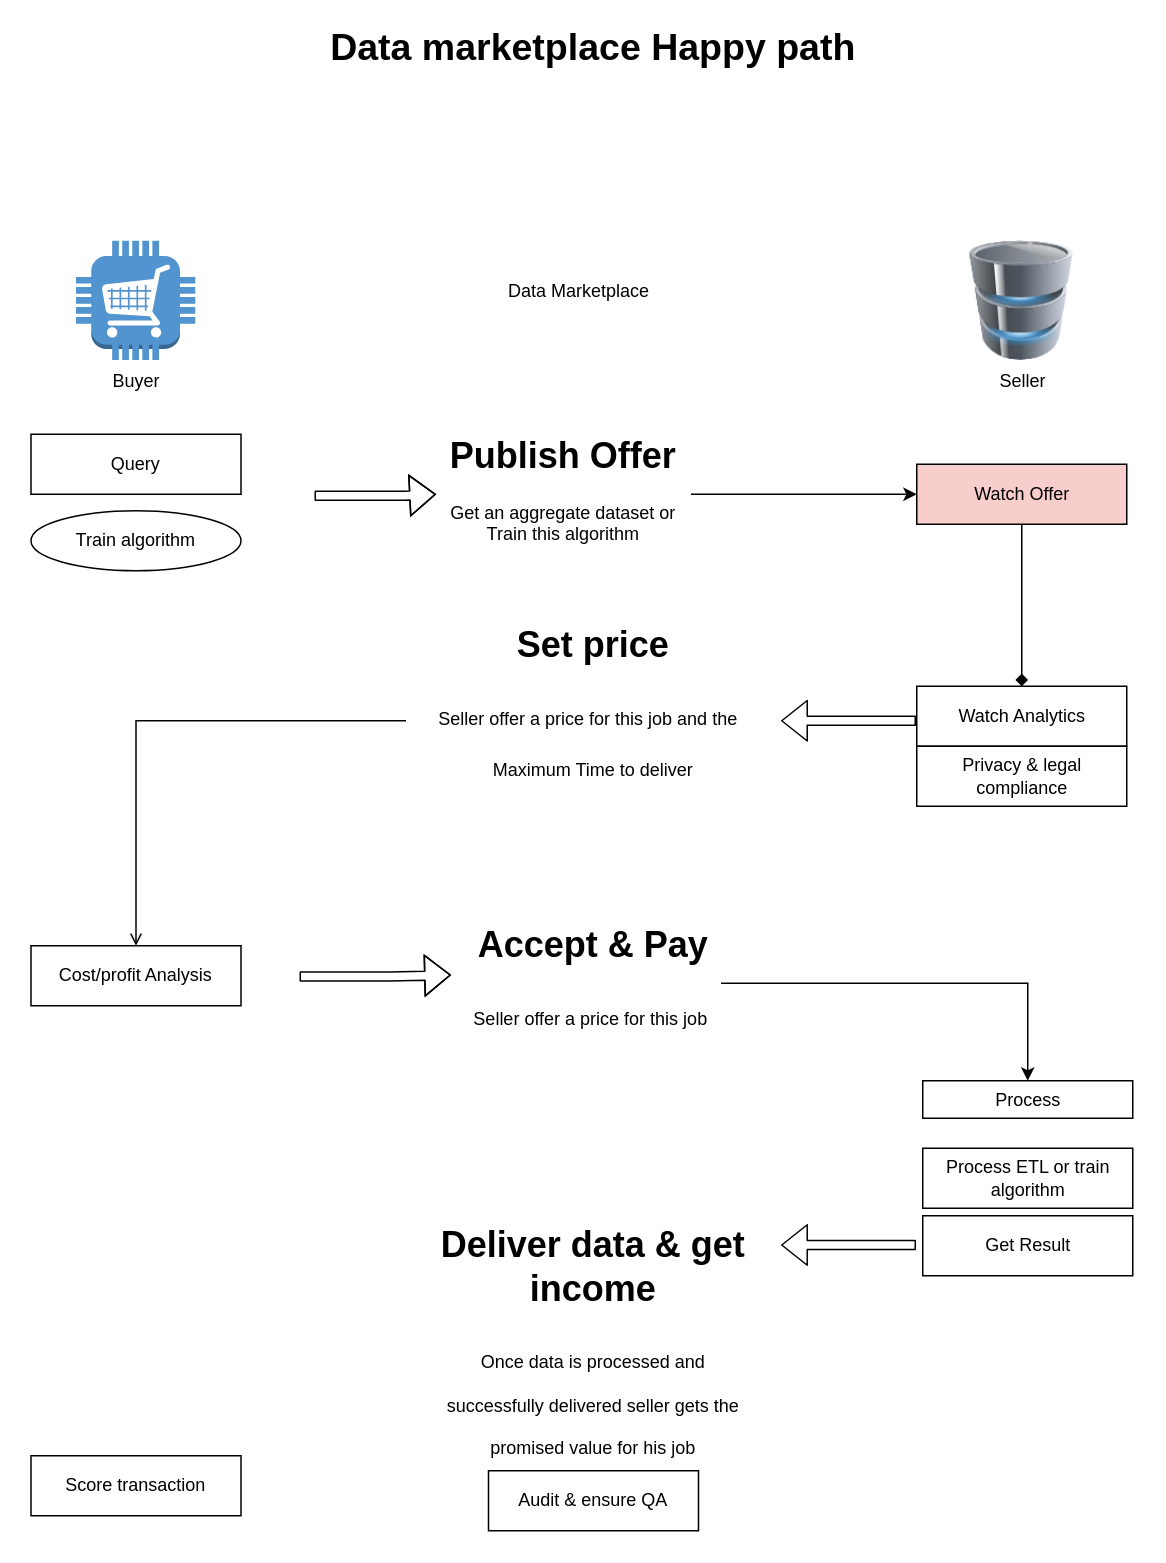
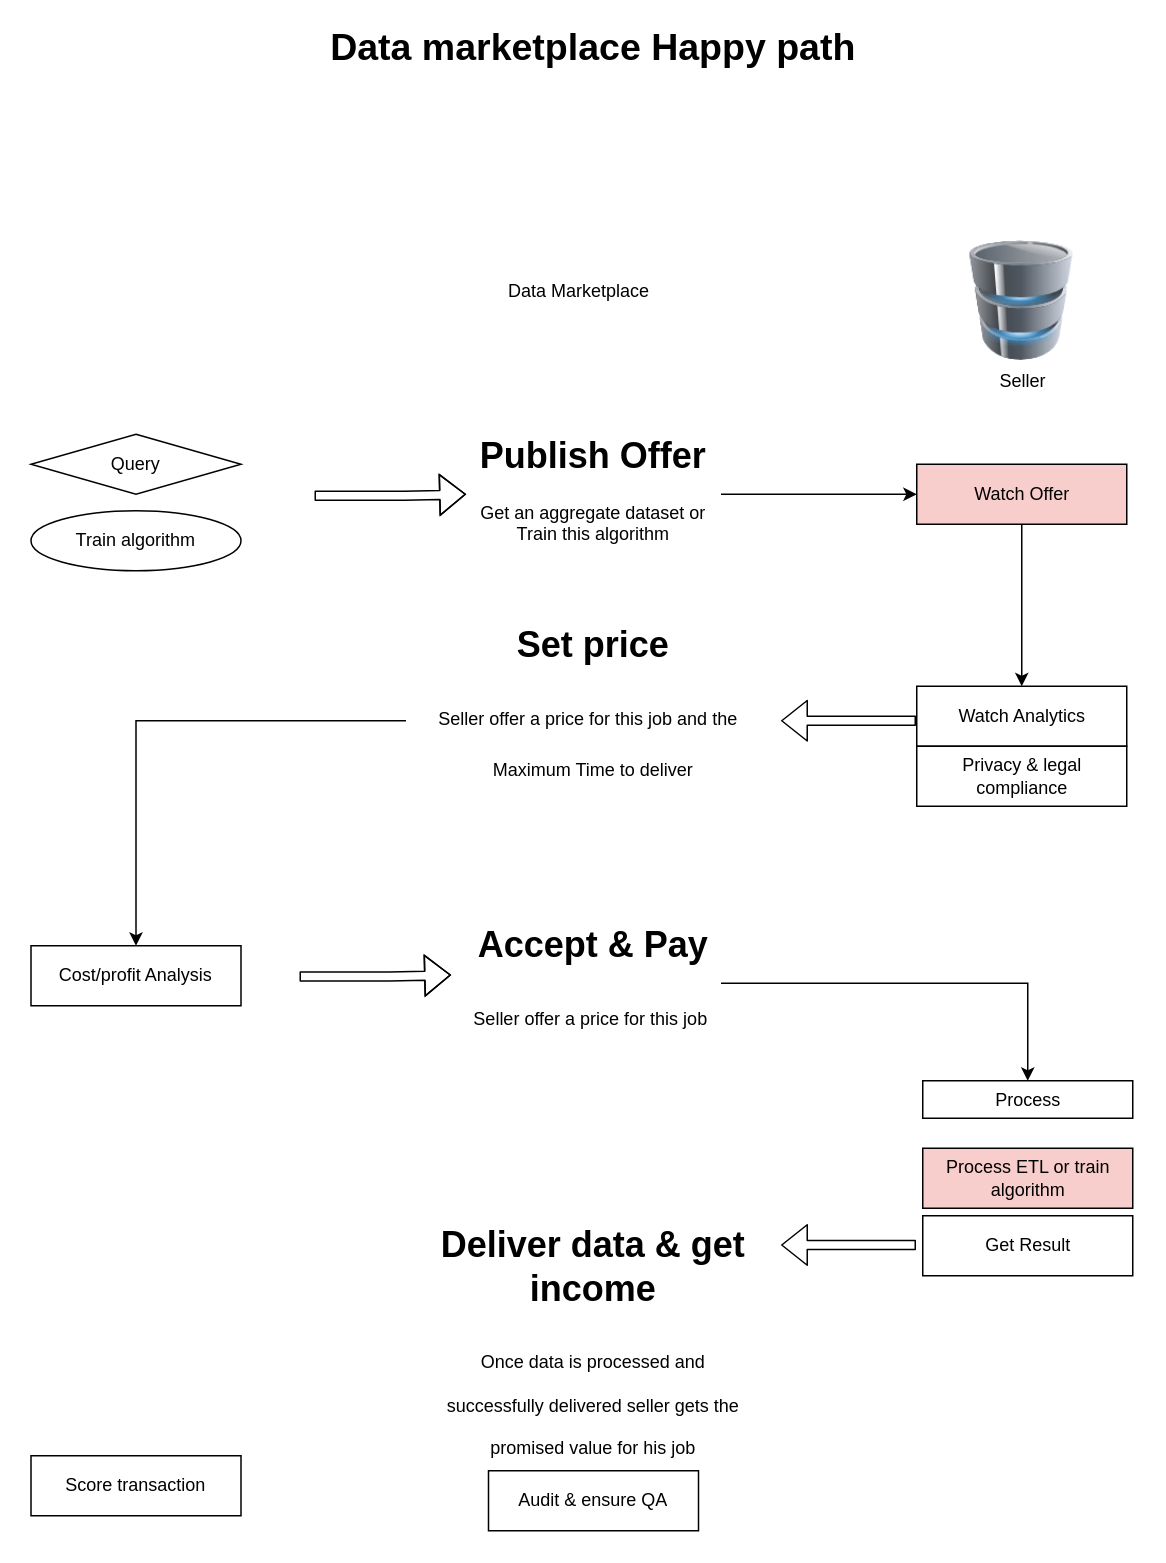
- <mxCell id="3" value="Buyer" style="outlineConnect=0;dashed=0;verticalLabelPosition=bottom;verticalAlign=top;align=center;html=1;shape=mxgraph.aws3.cart;fillColor=#5294CF;gradientColor=none;" vertex="1" parent="1"><mxGeometry x="50" y="160" width="79.5" height="79.5" as="geometry" /></mxCell>
- <mxCell id="6" value="Query" style="rounded=0;whiteSpace=wrap;html=1;" vertex="1" parent="1"><mxGeometry x="20" y="289" width="140" height="40" as="geometry" /></mxCell>
+ <mxCell id="6" value="Query" style="rhombus;whiteSpace=wrap;html=1;" vertex="1" parent="1"><mxGeometry x="20" y="289" width="140" height="40" as="geometry" /></mxCell>
- <mxCell id="10" value="&lt;h1&gt;Publish Offer&lt;/h1&gt;&lt;p&gt;Get an aggregate dataset or Train this algorithm&lt;/p&gt;" style="text;html=1;strokeColor=none;fillColor=none;spacing=5;spacingTop=-20;whiteSpace=wrap;overflow=hidden;rounded=0;align=center;" vertex="1" parent="1"><mxGeometry x="290" y="284" width="170" height="90" as="geometry" /></mxCell>
+ <mxCell id="10" value="&lt;h1&gt;Publish Offer&lt;/h1&gt;&lt;p&gt;Get an aggregate dataset or Train this algorithm&lt;/p&gt;" style="text;html=1;strokeColor=none;fillColor=none;spacing=5;spacingTop=-20;whiteSpace=wrap;overflow=hidden;rounded=0;align=center;" vertex="1" parent="1"><mxGeometry x="310" y="284" width="170" height="90" as="geometry" /></mxCell>
- <mxCell id="20" style="edgeStyle=orthogonalEdgeStyle;rounded=0;orthogonalLoop=1;jettySize=auto;html=1;exitX=0.5;exitY=1;exitDx=0;exitDy=0;entryX=0.5;entryY=0;entryDx=0;entryDy=0;fontSize=25;endArrow=diamond;" edge="1" parent="1" source="21" target="17"><mxGeometry relative="1" as="geometry" /></mxCell>
+ <mxCell id="20" style="edgeStyle=orthogonalEdgeStyle;rounded=0;orthogonalLoop=1;jettySize=auto;html=1;exitX=0.5;exitY=1;exitDx=0;exitDy=0;entryX=0.5;entryY=0;entryDx=0;entryDy=0;fontSize=25;" edge="1" parent="1" source="21" target="17"><mxGeometry relative="1" as="geometry" /></mxCell>
- <mxCell id="11" style="edgeStyle=orthogonalEdgeStyle;rounded=0;orthogonalLoop=1;jettySize=auto;html=1;exitX=0;exitY=0.5;exitDx=0;exitDy=0;fontSize=25;endArrow=open;" edge="1" parent="1" source="12" target="19"><mxGeometry relative="1" as="geometry" /></mxCell>
+ <mxCell id="11" style="edgeStyle=orthogonalEdgeStyle;rounded=0;orthogonalLoop=1;jettySize=auto;html=1;exitX=0;exitY=0.5;exitDx=0;exitDy=0;fontSize=25;" edge="1" parent="1" source="12" target="19"><mxGeometry relative="1" as="geometry" /></mxCell>
- <mxCell id="24" value="Process ETL or train algorithm" style="rounded=0;whiteSpace=wrap;html=1;" vertex="1" parent="1"><mxGeometry x="614.5" y="765" width="140" height="40" as="geometry" /></mxCell>
+ <mxCell id="24" value="Process ETL or train algorithm" style="rounded=0;whiteSpace=wrap;html=1;fillColor=#f8cecc;" vertex="1" parent="1"><mxGeometry x="614.5" y="765" width="140" height="40" as="geometry" /></mxCell>
